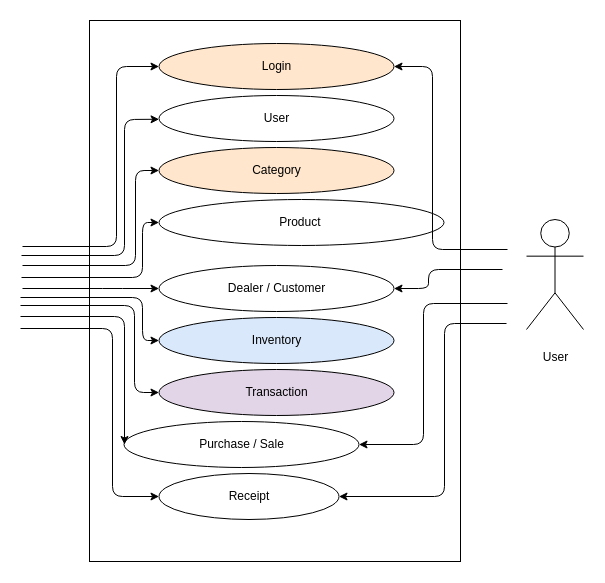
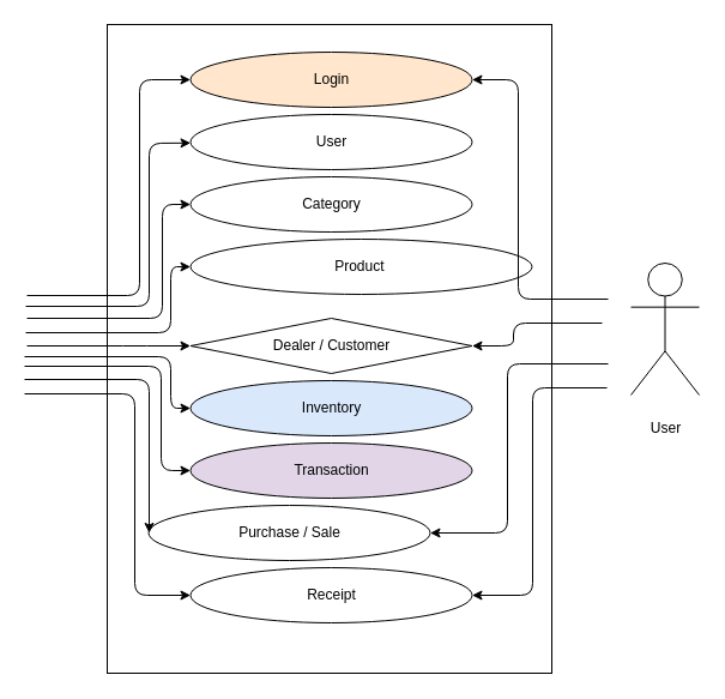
- <mxCell id="5" value="Category" style="ellipse;whiteSpace=wrap;html=1;fillColor=#ffe6cc;" parent="1" vertex="1"><mxGeometry x="158.5" y="147" width="235" height="46" as="geometry" /></mxCell>
+ <mxCell id="5" value="Category" style="ellipse;whiteSpace=wrap;html=1;" parent="1" vertex="1"><mxGeometry x="158.5" y="147" width="235" height="46" as="geometry" /></mxCell>
- <mxCell id="7" value="Dealer / Customer" style="ellipse;whiteSpace=wrap;html=1;" parent="1" vertex="1"><mxGeometry x="158.5" y="265" width="235" height="46" as="geometry" /></mxCell>
+ <mxCell id="7" value="Dealer / Customer" style="rhombus;whiteSpace=wrap;html=1;" parent="1" vertex="1"><mxGeometry x="158.5" y="265" width="235" height="46" as="geometry" /></mxCell>
- <mxCell id="11" value="Receipt" style="ellipse;whiteSpace=wrap;html=1;" parent="1" vertex="1"><mxGeometry x="158.5" y="473" width="180" height="46" as="geometry" /></mxCell>
+ <mxCell id="11" value="Receipt" style="ellipse;whiteSpace=wrap;html=1;" parent="1" vertex="1"><mxGeometry x="158.5" y="473" width="235" height="46" as="geometry" /></mxCell>
